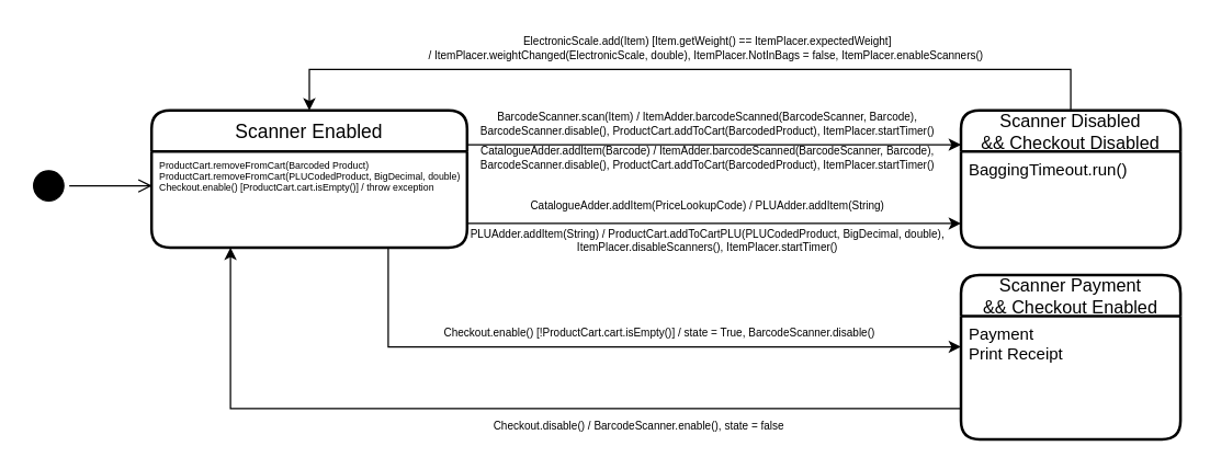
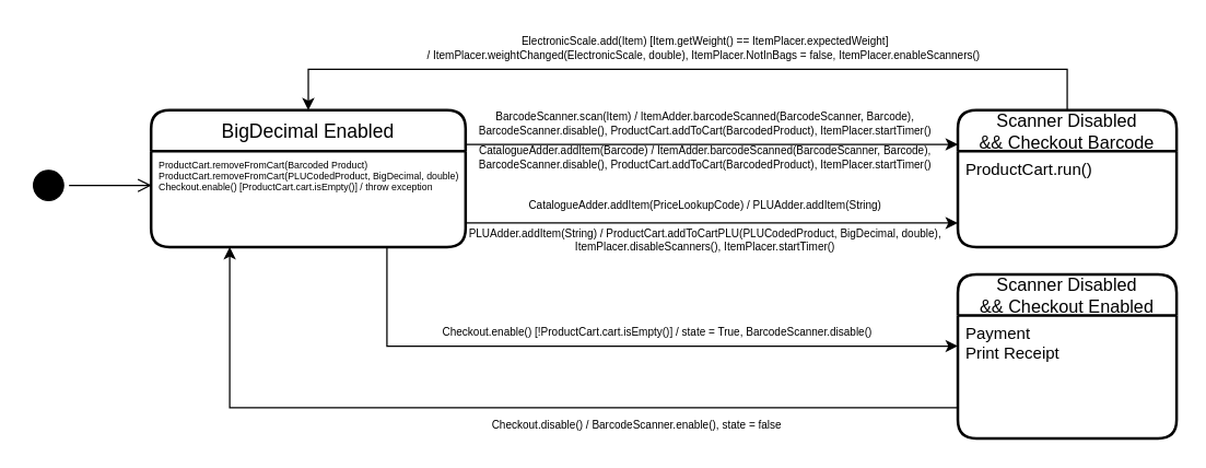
- <mxCell id="6" value="Scanner Disabled&#10;&amp;&amp; Checkout Disabled" style="swimlane;childLayout=stackLayout;horizontal=1;startSize=30;horizontalStack=0;rounded=1;fontSize=13;fontStyle=0;strokeWidth=2;resizeParent=0;resizeLast=1;shadow=0;dashed=0;align=center;" vertex="1" parent="1"><mxGeometry x="700" y="80" width="160" height="100" as="geometry" /></mxCell>
+ <mxCell id="6" value="Scanner Disabled&#10;&amp;&amp; Checkout Barcode" style="swimlane;childLayout=stackLayout;horizontal=1;startSize=30;horizontalStack=0;rounded=1;fontSize=13;fontStyle=0;strokeWidth=2;resizeParent=0;resizeLast=1;shadow=0;dashed=0;align=center;" vertex="1" parent="1"><mxGeometry x="700" y="80" width="160" height="100" as="geometry" /></mxCell>
- <mxCell id="3" value="Scanner Enabled" style="swimlane;childLayout=stackLayout;horizontal=1;startSize=30;horizontalStack=0;rounded=1;fontSize=14;fontStyle=0;strokeWidth=2;resizeParent=0;resizeLast=1;shadow=0;dashed=0;align=center;" vertex="1" parent="1"><mxGeometry x="110" y="80" width="230" height="100" as="geometry"><mxRectangle x="50" y="320" width="140" height="30" as="alternateBounds" /></mxGeometry></mxCell>
+ <mxCell id="3" value="BigDecimal Enabled" style="swimlane;childLayout=stackLayout;horizontal=1;startSize=30;horizontalStack=0;rounded=1;fontSize=14;fontStyle=0;strokeWidth=2;resizeParent=0;resizeLast=1;shadow=0;dashed=0;align=center;" vertex="1" parent="1"><mxGeometry x="110" y="80" width="230" height="100" as="geometry"><mxRectangle x="50" y="320" width="140" height="30" as="alternateBounds" /></mxGeometry></mxCell>
- <mxCell id="7" value="BaggingTimeout.run()" style="align=left;strokeColor=none;fillColor=none;spacingLeft=4;fontSize=12;verticalAlign=top;resizable=0;rotatable=0;part=1;" vertex="1" parent="6"><mxGeometry y="30" width="160" height="70" as="geometry" /></mxCell>
+ <mxCell id="7" value="ProductCart.run()" style="align=left;strokeColor=none;fillColor=none;spacingLeft=4;fontSize=12;verticalAlign=top;resizable=0;rotatable=0;part=1;" vertex="1" parent="6"><mxGeometry y="30" width="160" height="70" as="geometry" /></mxCell>
- <mxCell id="14" value="Scanner Payment&#10;&amp;&amp; Checkout Enabled" style="swimlane;childLayout=stackLayout;horizontal=1;startSize=30;horizontalStack=0;rounded=1;fontSize=13;fontStyle=0;strokeWidth=2;resizeParent=0;resizeLast=1;shadow=0;dashed=0;align=center;" vertex="1" parent="1"><mxGeometry x="700" y="200" width="160" height="120" as="geometry" /></mxCell>
+ <mxCell id="14" value="Scanner Disabled&#10;&amp;&amp; Checkout Enabled" style="swimlane;childLayout=stackLayout;horizontal=1;startSize=30;horizontalStack=0;rounded=1;fontSize=13;fontStyle=0;strokeWidth=2;resizeParent=0;resizeLast=1;shadow=0;dashed=0;align=center;" vertex="1" parent="1"><mxGeometry x="700" y="200" width="160" height="120" as="geometry" /></mxCell>
